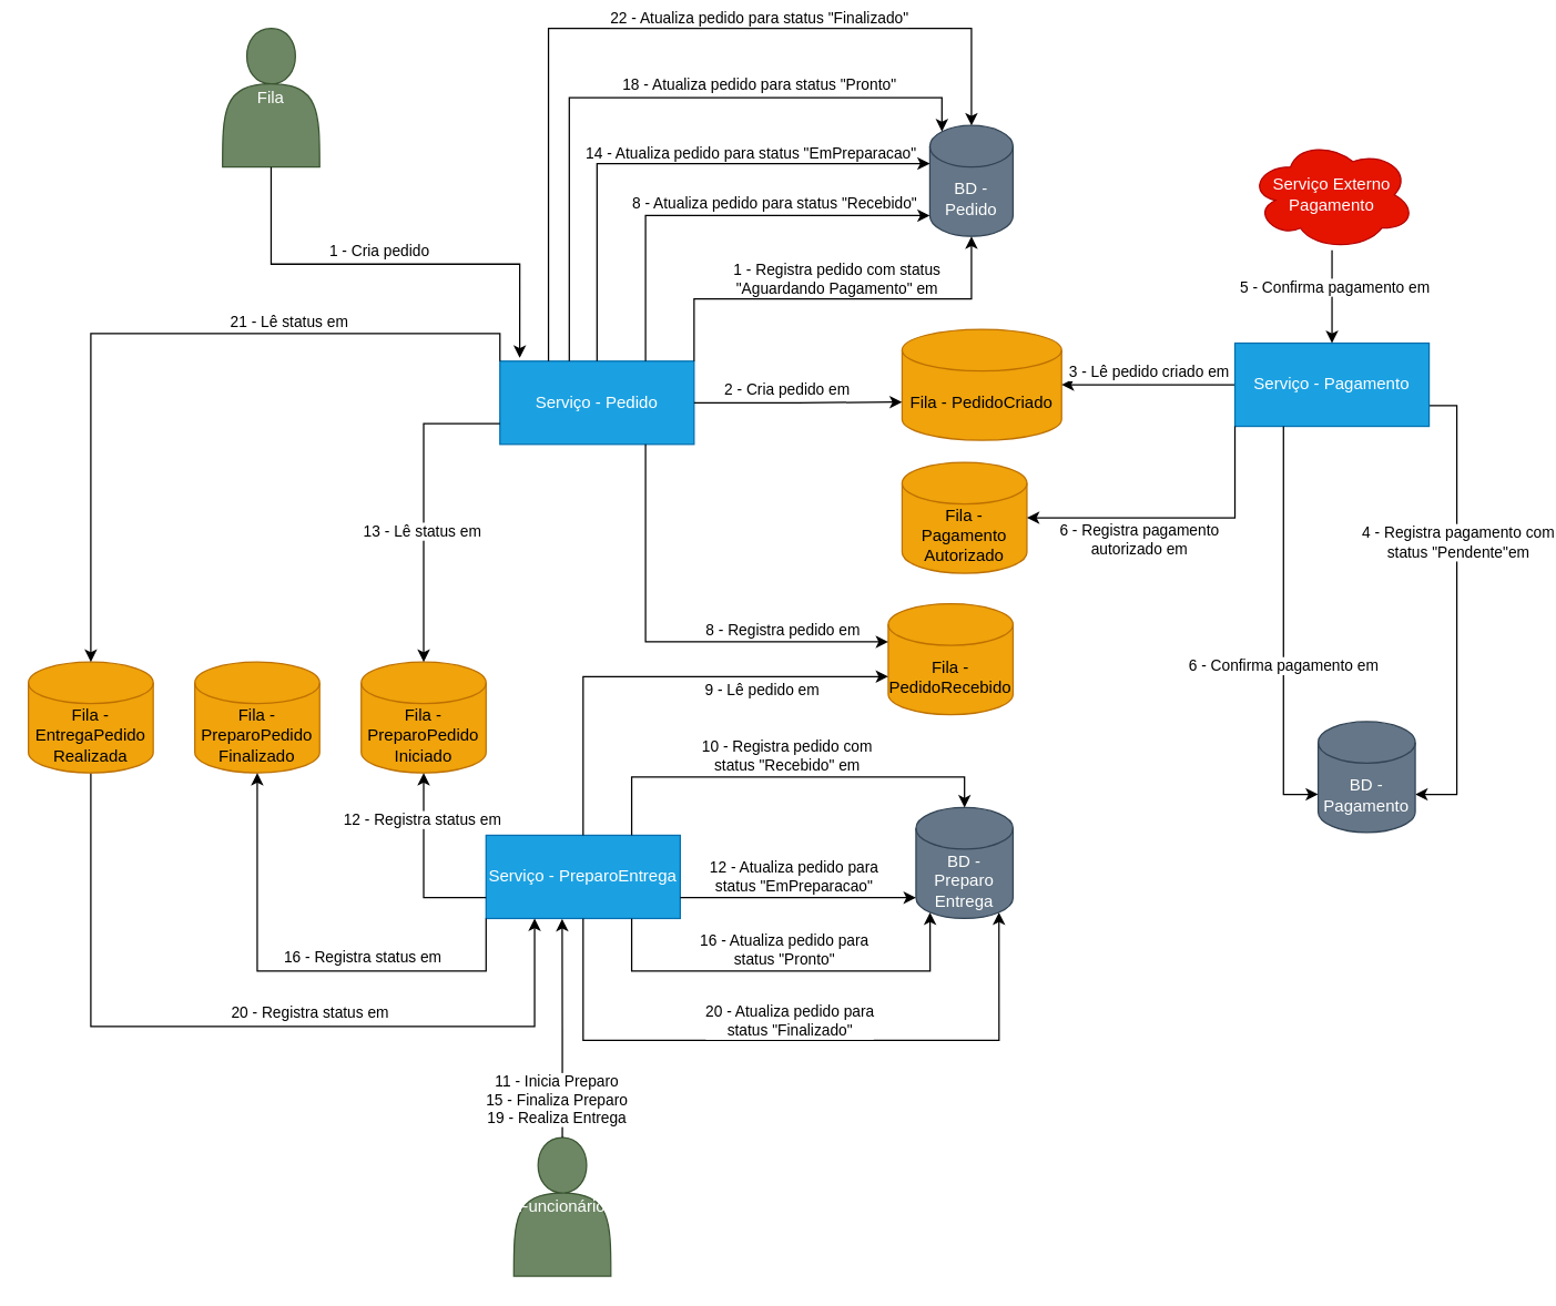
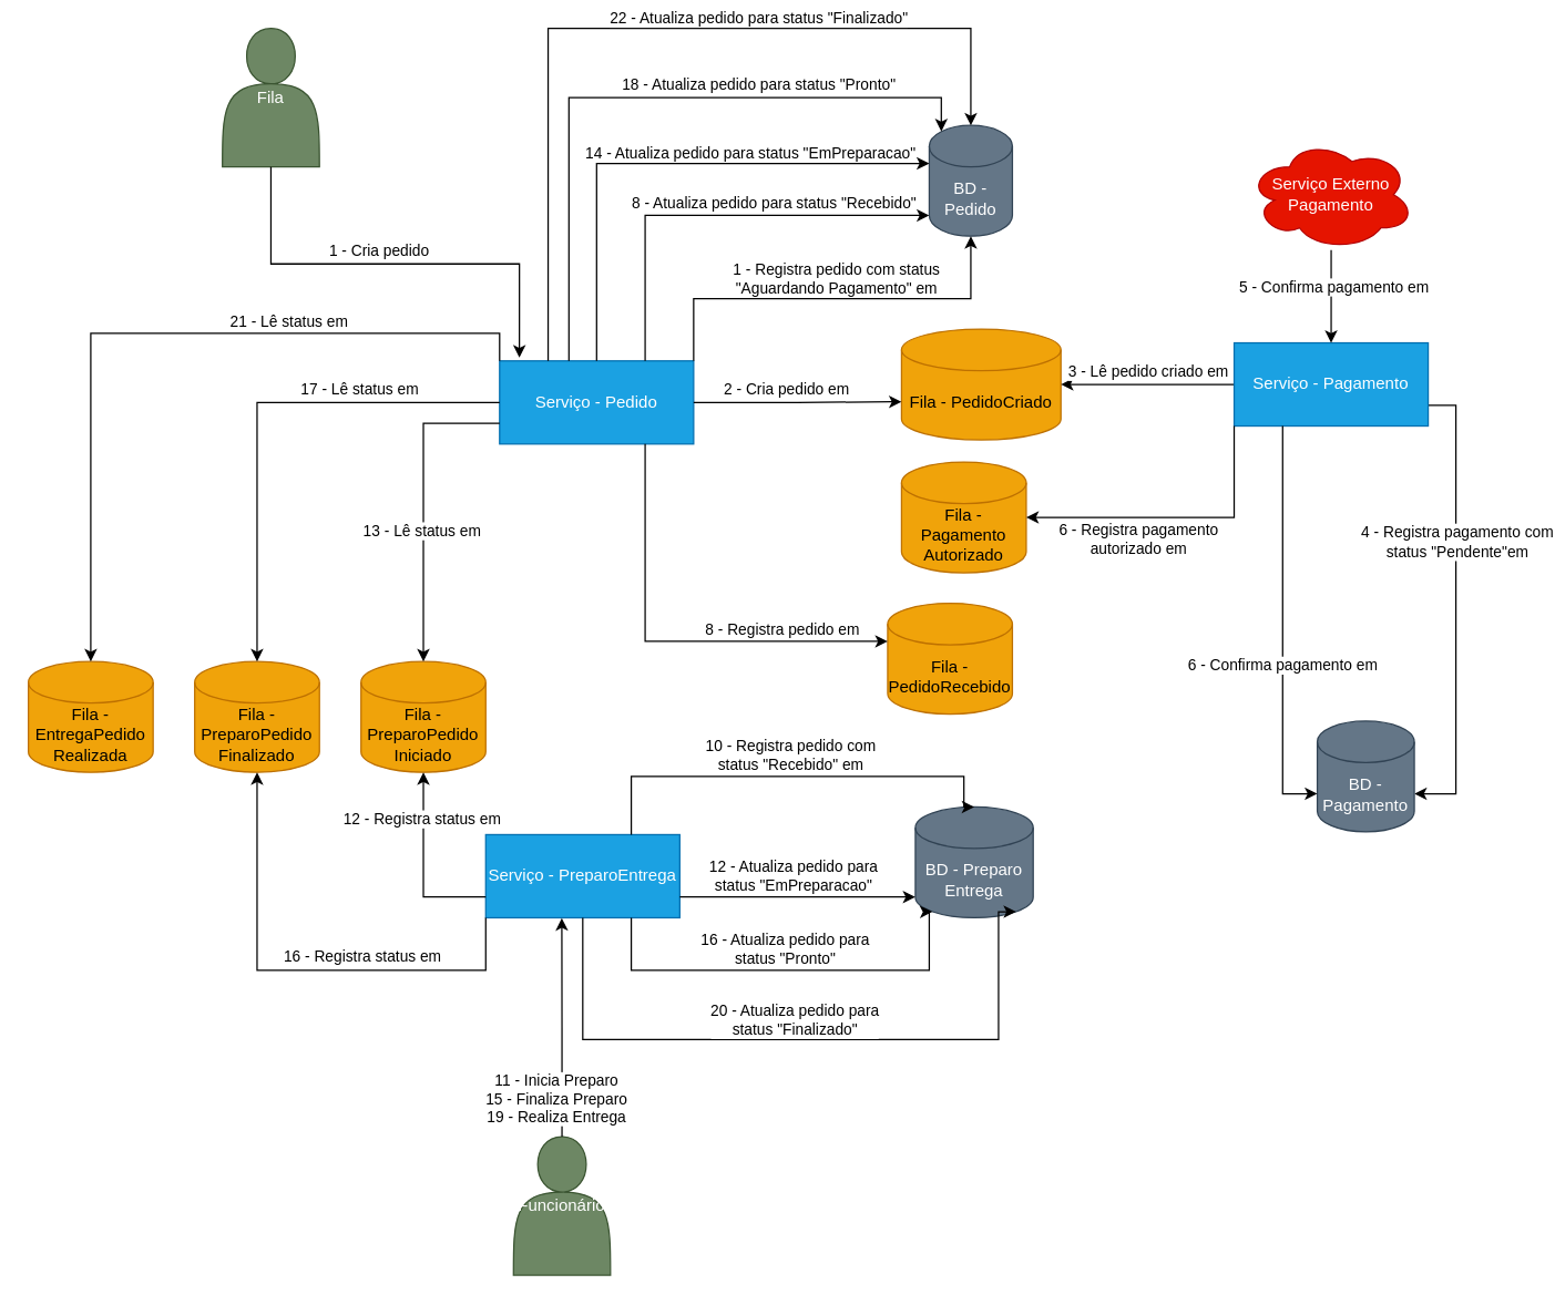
+ <mxCell id="49" style="edgeStyle=orthogonalEdgeStyle;rounded=0;orthogonalLoop=1;jettySize=auto;html=1;entryX=0.5;entryY=0;entryDx=0;entryDy=0;entryPerimeter=0;" edge="1" parent="1" source="2" target="33"><mxGeometry relative="1" as="geometry" /></mxCell>
+ <mxCell id="50" value="17 - Lê status em" style="edgeLabel;html=1;align=center;verticalAlign=middle;resizable=0;points=[];" vertex="1" connectable="0" parent="49"><mxGeometry x="-0.23" y="1" relative="1" as="geometry"><mxPoint x="37" y="-11" as="offset" /></mxGeometry></mxCell>
- <mxCell id="30" style="edgeStyle=orthogonalEdgeStyle;rounded=0;orthogonalLoop=1;jettySize=auto;html=1;entryX=0;entryY=0;entryDx=0;entryDy=52.5;entryPerimeter=0;exitX=0.5;exitY=0;exitDx=0;exitDy=0;" edge="1" parent="1" source="28" target="25"><mxGeometry relative="1" as="geometry" /></mxCell>
- <mxCell id="31" value="9 - Lê pedido em" style="edgeLabel;html=1;align=center;verticalAlign=middle;resizable=0;points=[];" vertex="1" connectable="0" parent="30"><mxGeometry x="0.442" relative="1" as="geometry"><mxPoint x="2" y="9" as="offset" /></mxGeometry></mxCell>
- <mxCell id="29" value="BD - Preparo&lt;br&gt;Entrega" style="shape=cylinder3;whiteSpace=wrap;html=1;boundedLbl=1;backgroundOutline=1;size=15;fillColor=#647687;fontColor=#ffffff;strokeColor=#314354;" vertex="1" parent="1"><mxGeometry x="660" y="582" width="70" height="80" as="geometry" /></mxCell>
+ <mxCell id="29" value="BD - Preparo&lt;br&gt;Entrega" style="shape=cylinder3;whiteSpace=wrap;html=1;boundedLbl=1;backgroundOutline=1;size=15;fillColor=#647687;fontColor=#ffffff;strokeColor=#314354;" vertex="1" parent="1"><mxGeometry x="660" y="582" width="85" height="80" as="geometry" /></mxCell>
- <mxCell id="34" style="edgeStyle=orthogonalEdgeStyle;rounded=0;orthogonalLoop=1;jettySize=auto;html=1;entryX=0.25;entryY=1;entryDx=0;entryDy=0;exitX=0.5;exitY=1;exitDx=0;exitDy=0;exitPerimeter=0;" edge="1" parent="1" source="36" target="28"><mxGeometry relative="1" as="geometry"><Array as="points"><mxPoint x="65" y="740" /><mxPoint x="385" y="740" /></Array></mxGeometry></mxCell>
- <mxCell id="35" value="20 - Registra status em" style="edgeLabel;html=1;align=center;verticalAlign=middle;resizable=0;points=[];" vertex="1" connectable="0" parent="34"><mxGeometry x="0.205" y="-1" relative="1" as="geometry"><mxPoint x="-10" y="-12" as="offset" /></mxGeometry></mxCell>
